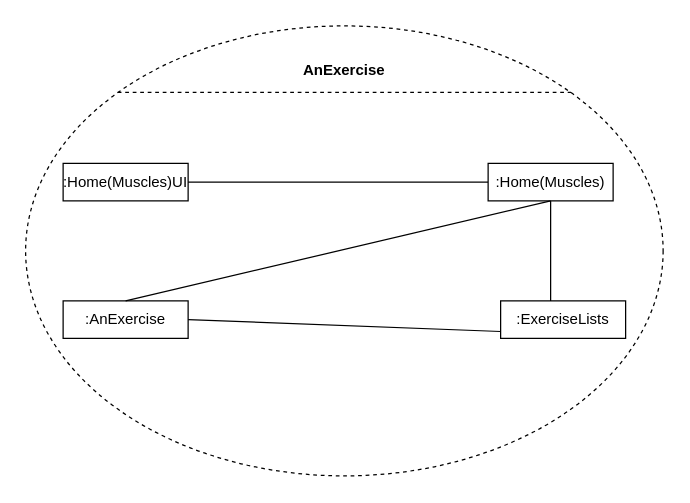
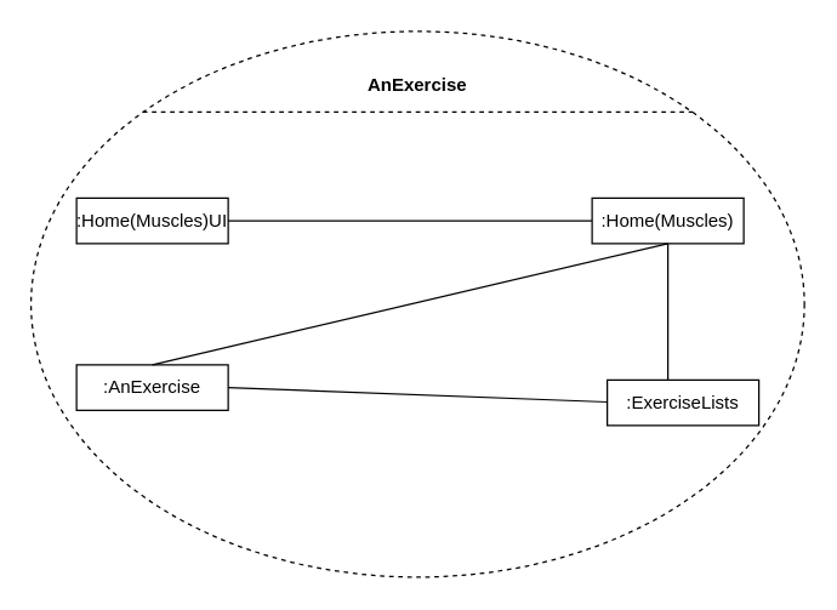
- <mxCell id="9" value=":ExerciseLists" style="html=1;align=center;verticalAlign=middle;rotatable=0;whiteSpace=wrap;" vertex="1" parent="2"><mxGeometry x="380" y="220" width="100" height="30" as="geometry" /></mxCell>
+ <mxCell id="9" value=":ExerciseLists" style="html=1;align=center;verticalAlign=middle;rotatable=0;whiteSpace=wrap;" vertex="1" parent="2"><mxGeometry x="380" y="230" width="100" height="30" as="geometry" /></mxCell>
